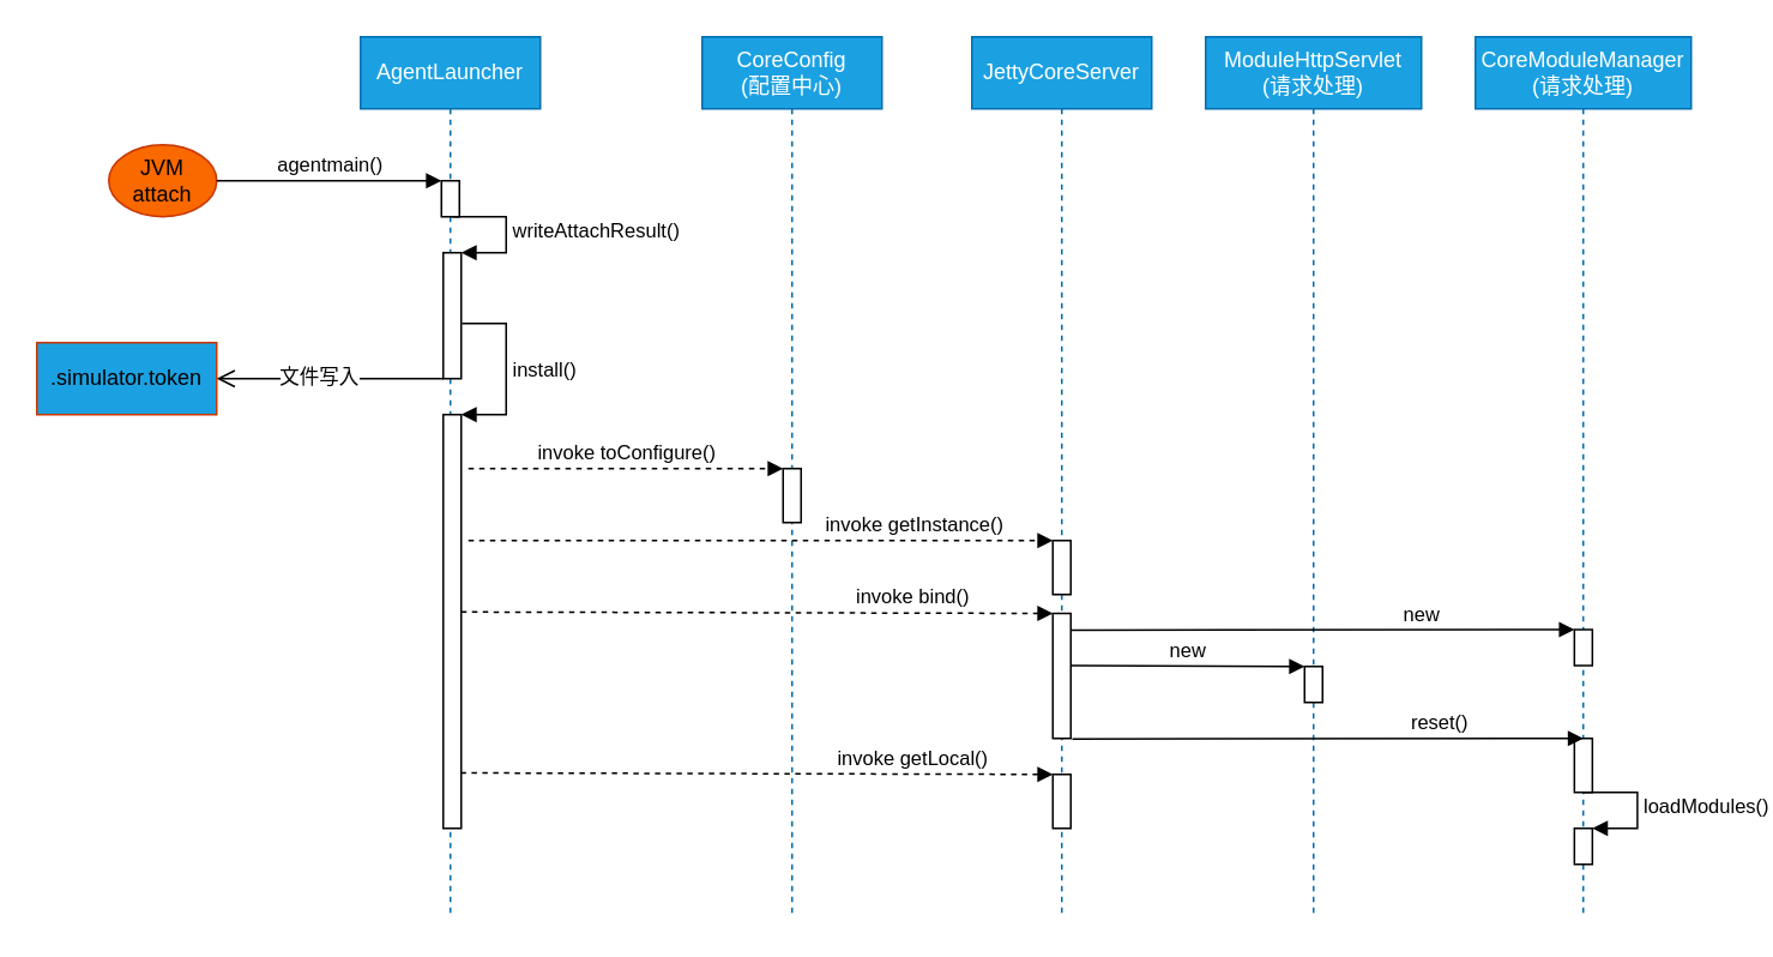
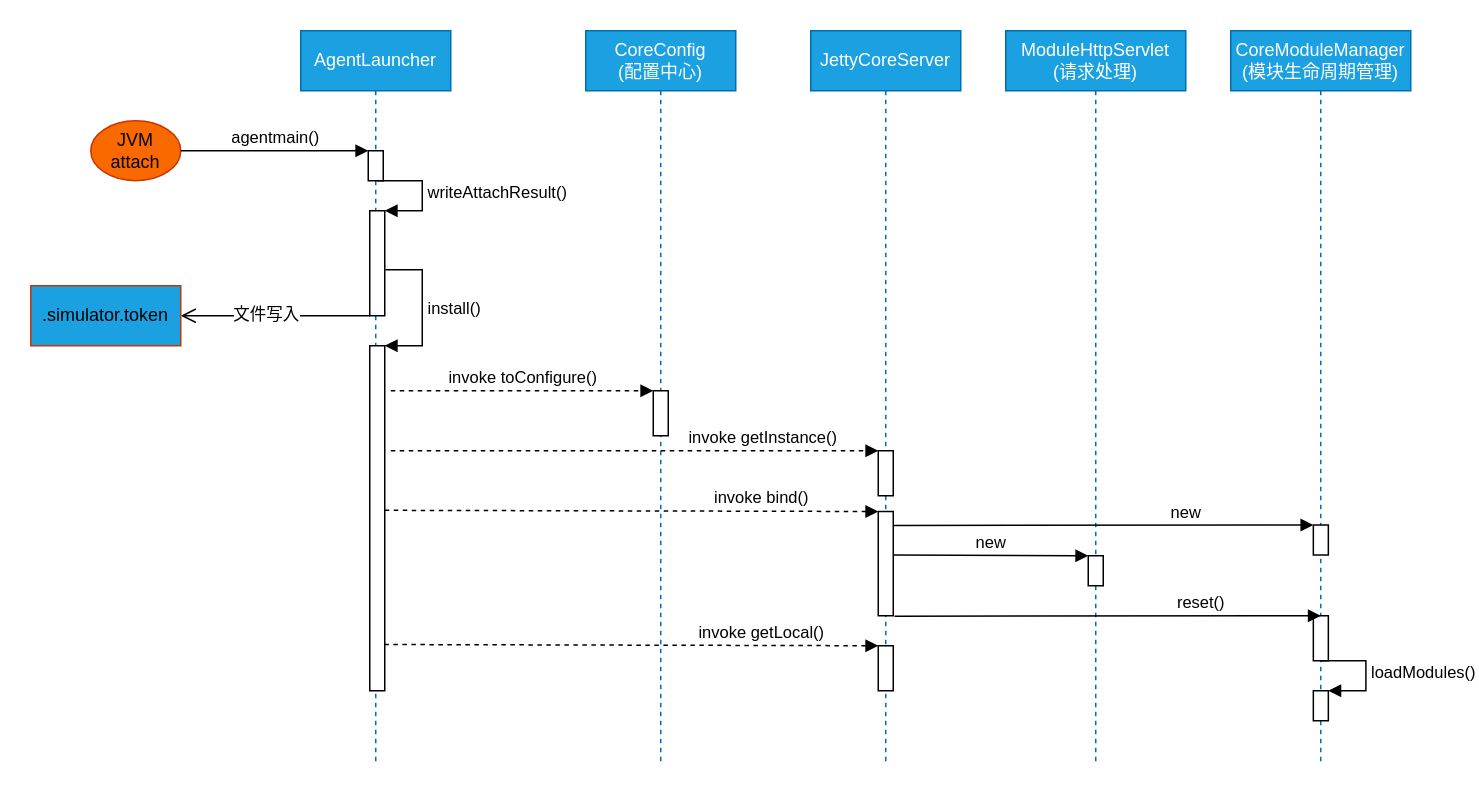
- <mxCell id="20" value="CoreModuleManager&lt;br&gt;(请求处理)" style="shape=umlLifeline;perimeter=lifelinePerimeter;whiteSpace=wrap;html=1;container=1;collapsible=0;recursiveResize=0;outlineConnect=0;fillColor=#1ba1e2;fontColor=#ffffff;strokeColor=#006EAF;" vertex="1" parent="1"><mxGeometry x="820" y="20" width="120" height="490" as="geometry" /></mxCell>
+ <mxCell id="20" value="CoreModuleManager&lt;br&gt;(模块生命周期管理)" style="shape=umlLifeline;perimeter=lifelinePerimeter;whiteSpace=wrap;html=1;container=1;collapsible=0;recursiveResize=0;outlineConnect=0;fillColor=#1ba1e2;fontColor=#ffffff;strokeColor=#006EAF;" vertex="1" parent="1"><mxGeometry x="820" y="20" width="120" height="490" as="geometry" /></mxCell>
